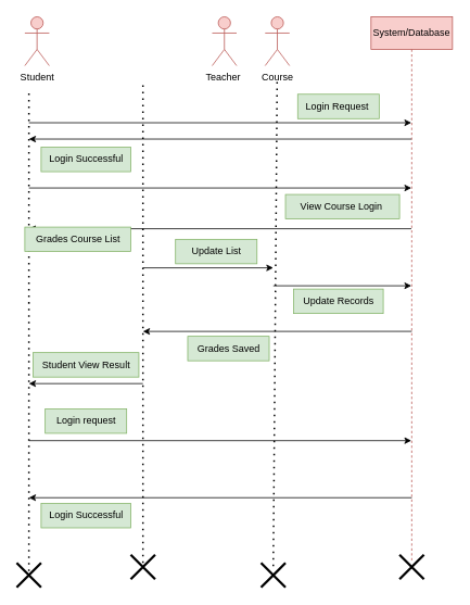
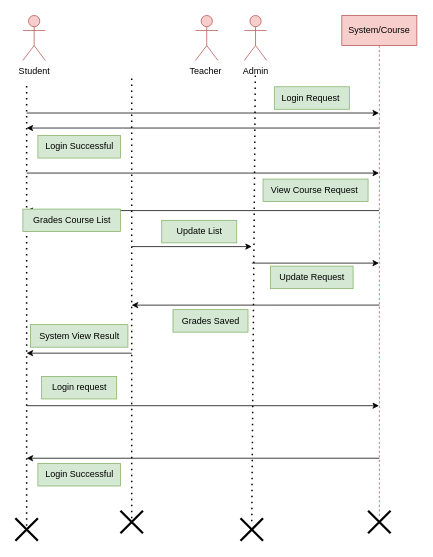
- <mxCell id="5" value="System/Database" style="shape=umlLifeline;perimeter=lifelinePerimeter;whiteSpace=wrap;html=1;container=1;dropTarget=0;collapsible=0;recursiveResize=0;outlineConnect=0;portConstraint=eastwest;newEdgeStyle={&quot;curved&quot;:0,&quot;rounded&quot;:0};fillColor=#f8cecc;strokeColor=#b85450;" parent="1" vertex="1"><mxGeometry x="455" y="20" width="100" height="670" as="geometry" /></mxCell>
+ <mxCell id="5" value="System/Course" style="shape=umlLifeline;perimeter=lifelinePerimeter;whiteSpace=wrap;html=1;container=1;dropTarget=0;collapsible=0;recursiveResize=0;outlineConnect=0;portConstraint=eastwest;newEdgeStyle={&quot;curved&quot;:0,&quot;rounded&quot;:0};fillColor=#f8cecc;strokeColor=#b85450;" parent="1" vertex="1"><mxGeometry x="455" y="20" width="100" height="670" as="geometry" /></mxCell>
- <mxCell id="4" value="Course" style="shape=umlActor;verticalLabelPosition=bottom;verticalAlign=top;html=1;outlineConnect=0;fillColor=#f8cecc;strokeColor=#b85450;" parent="1" vertex="1"><mxGeometry x="325" y="20" width="30" height="60" as="geometry" /></mxCell>
+ <mxCell id="4" value="Admin" style="shape=umlActor;verticalLabelPosition=bottom;verticalAlign=top;html=1;outlineConnect=0;fillColor=#f8cecc;strokeColor=#b85450;" parent="1" vertex="1"><mxGeometry x="325" y="20" width="30" height="60" as="geometry" /></mxCell>
- <mxCell id="14" value="View Course Login&amp;nbsp;" style="text;html=1;align=center;verticalAlign=middle;resizable=0;points=[];autosize=1;strokeColor=#82b366;fillColor=#d5e8d4;" parent="1" vertex="1"><mxGeometry x="350" y="238" width="140" height="30" as="geometry" /></mxCell>
+ <mxCell id="14" value="View Course Request&amp;nbsp;" style="text;html=1;align=center;verticalAlign=middle;resizable=0;points=[];autosize=1;strokeColor=#82b366;fillColor=#d5e8d4;" parent="1" vertex="1"><mxGeometry x="350" y="238" width="140" height="30" as="geometry" /></mxCell>
- <mxCell id="20" value="Update Records" style="text;html=1;align=center;verticalAlign=middle;resizable=0;points=[];autosize=1;strokeColor=#82b366;fillColor=#d5e8d4;" parent="1" vertex="1"><mxGeometry x="360" y="354" width="110" height="30" as="geometry" /></mxCell>
+ <mxCell id="20" value="Update Request" style="text;html=1;align=center;verticalAlign=middle;resizable=0;points=[];autosize=1;strokeColor=#82b366;fillColor=#d5e8d4;" parent="1" vertex="1"><mxGeometry x="360" y="354" width="110" height="30" as="geometry" /></mxCell>
- <mxCell id="24" value="Student View Result" style="text;html=1;align=center;verticalAlign=middle;resizable=0;points=[];autosize=1;strokeColor=#82b366;fillColor=#d5e8d4;" parent="1" vertex="1"><mxGeometry x="40" y="432" width="130" height="30" as="geometry" /></mxCell>
+ <mxCell id="24" value="System View Result" style="text;html=1;align=center;verticalAlign=middle;resizable=0;points=[];autosize=1;strokeColor=#82b366;fillColor=#d5e8d4;" parent="1" vertex="1"><mxGeometry x="40" y="432" width="130" height="30" as="geometry" /></mxCell>
